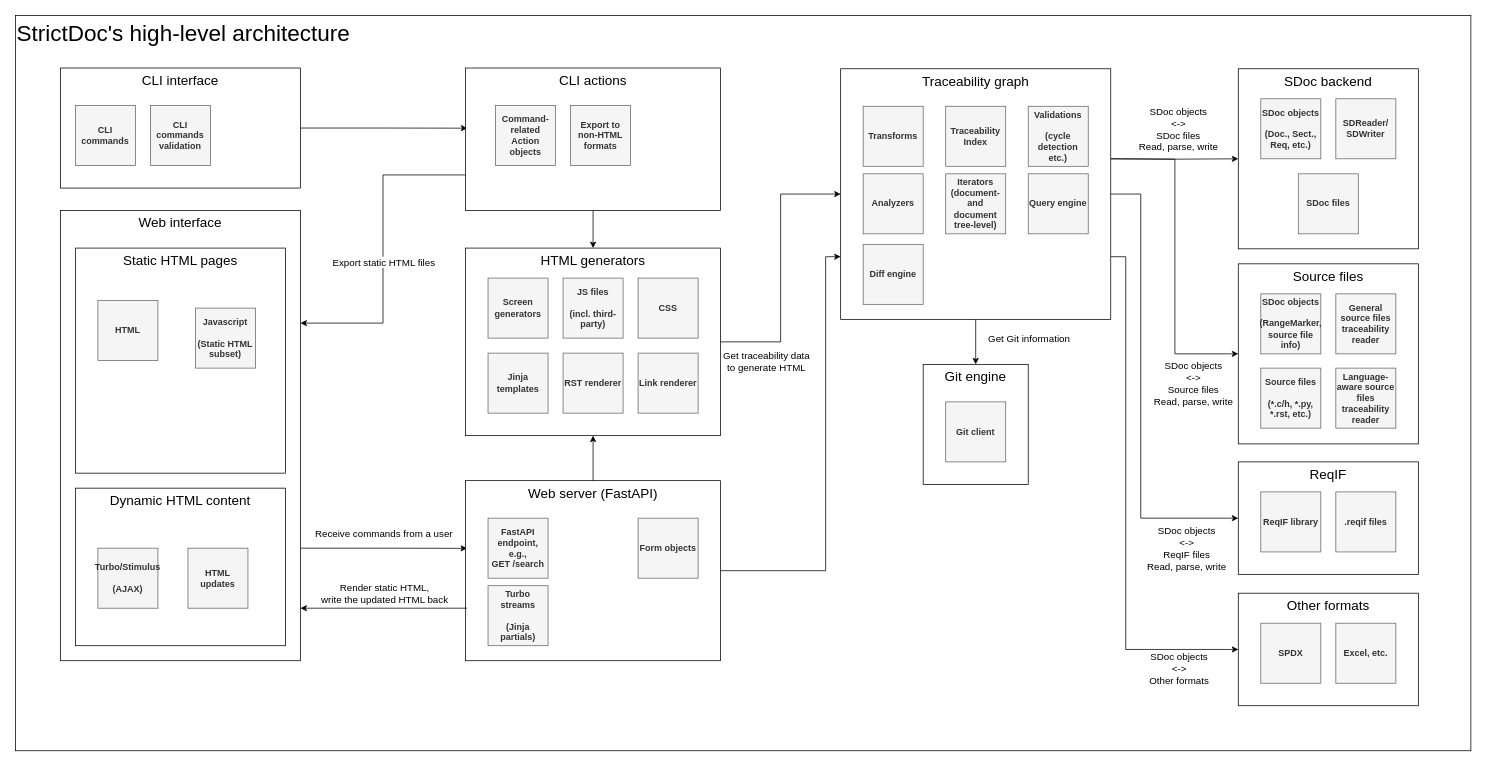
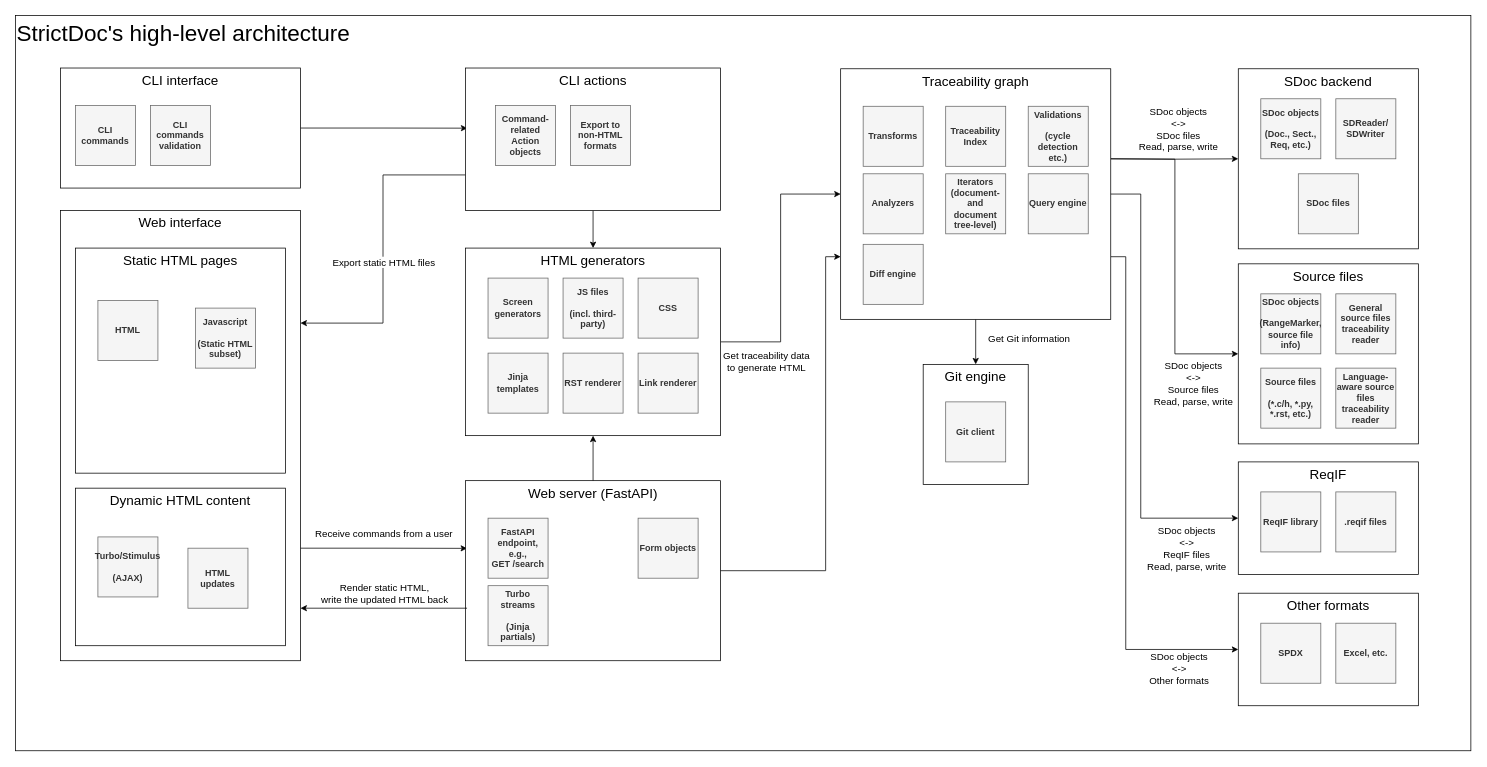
- <mxCell id="45" value="&lt;div&gt;Turbo/Stimulus&lt;/div&gt;&lt;div&gt;&lt;br&gt;&lt;/div&gt;&lt;div&gt;(AJAX)&lt;br&gt;&lt;/div&gt;" style="rounded=0;whiteSpace=wrap;html=1;fillColor=#f5f5f5;fontColor=#333333;strokeColor=#666666;fontStyle=1" parent="1" vertex="1"><mxGeometry x="130" y="730" width="80" height="80" as="geometry" /></mxCell>
+ <mxCell id="45" value="&lt;div&gt;Turbo/Stimulus&lt;/div&gt;&lt;div&gt;&lt;br&gt;&lt;/div&gt;&lt;div&gt;(AJAX)&lt;br&gt;&lt;/div&gt;" style="rounded=0;whiteSpace=wrap;html=1;fillColor=#f5f5f5;fontColor=#333333;strokeColor=#666666;fontStyle=1" parent="1" vertex="1"><mxGeometry x="130" y="715" width="80" height="80" as="geometry" /></mxCell>
